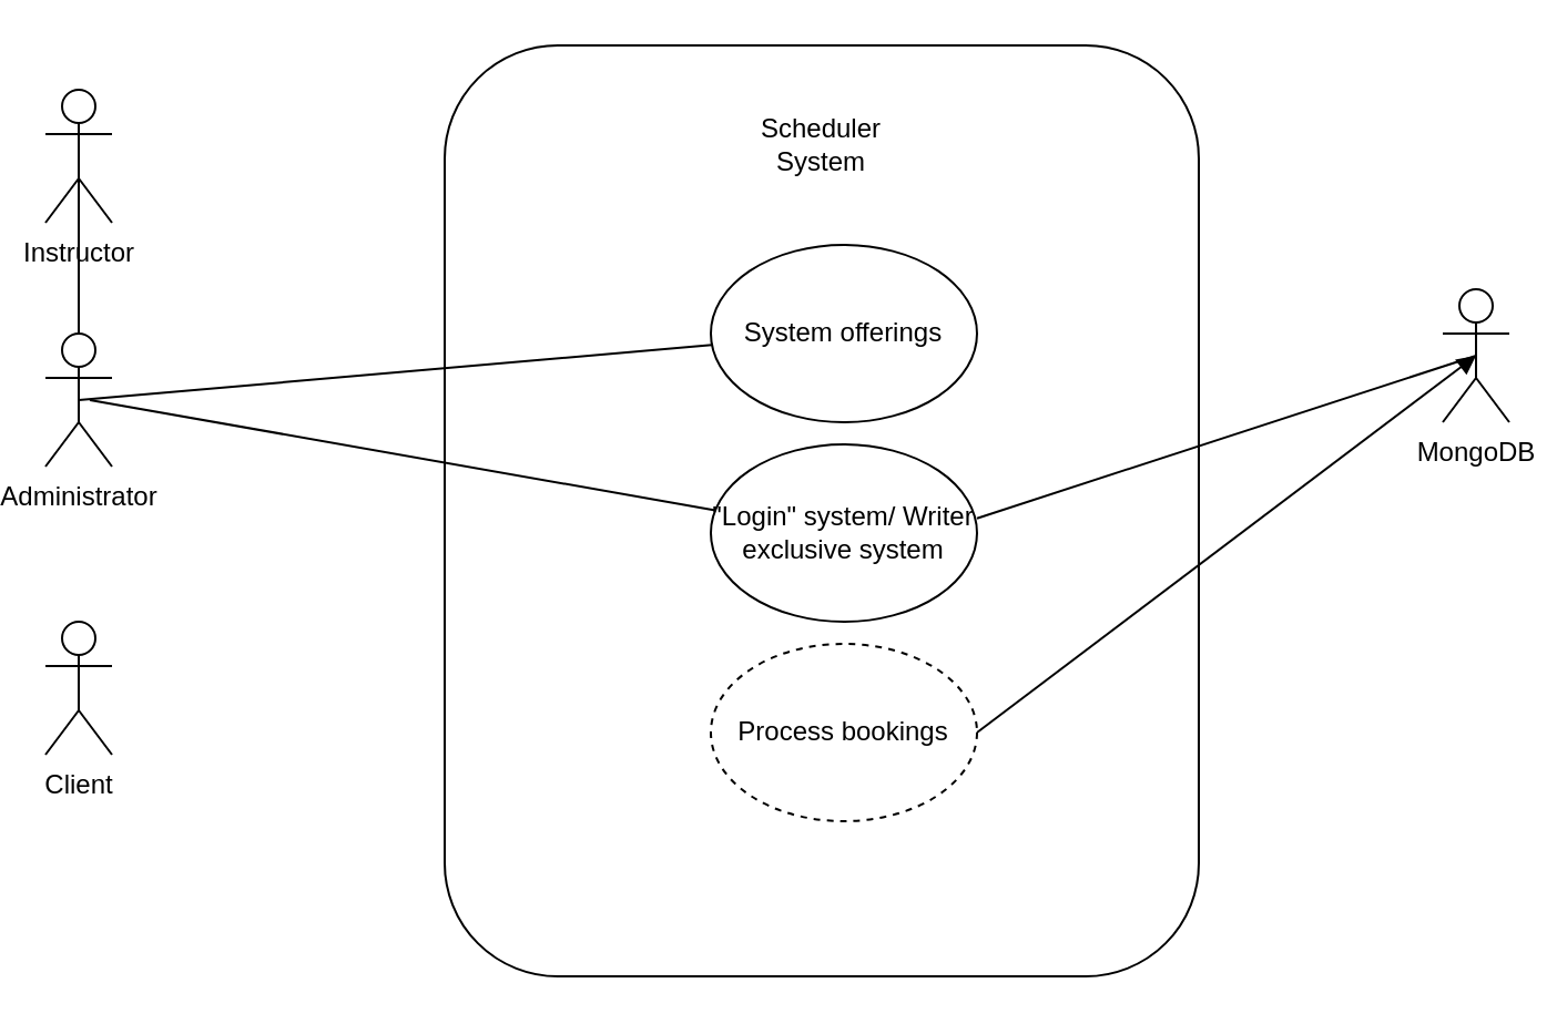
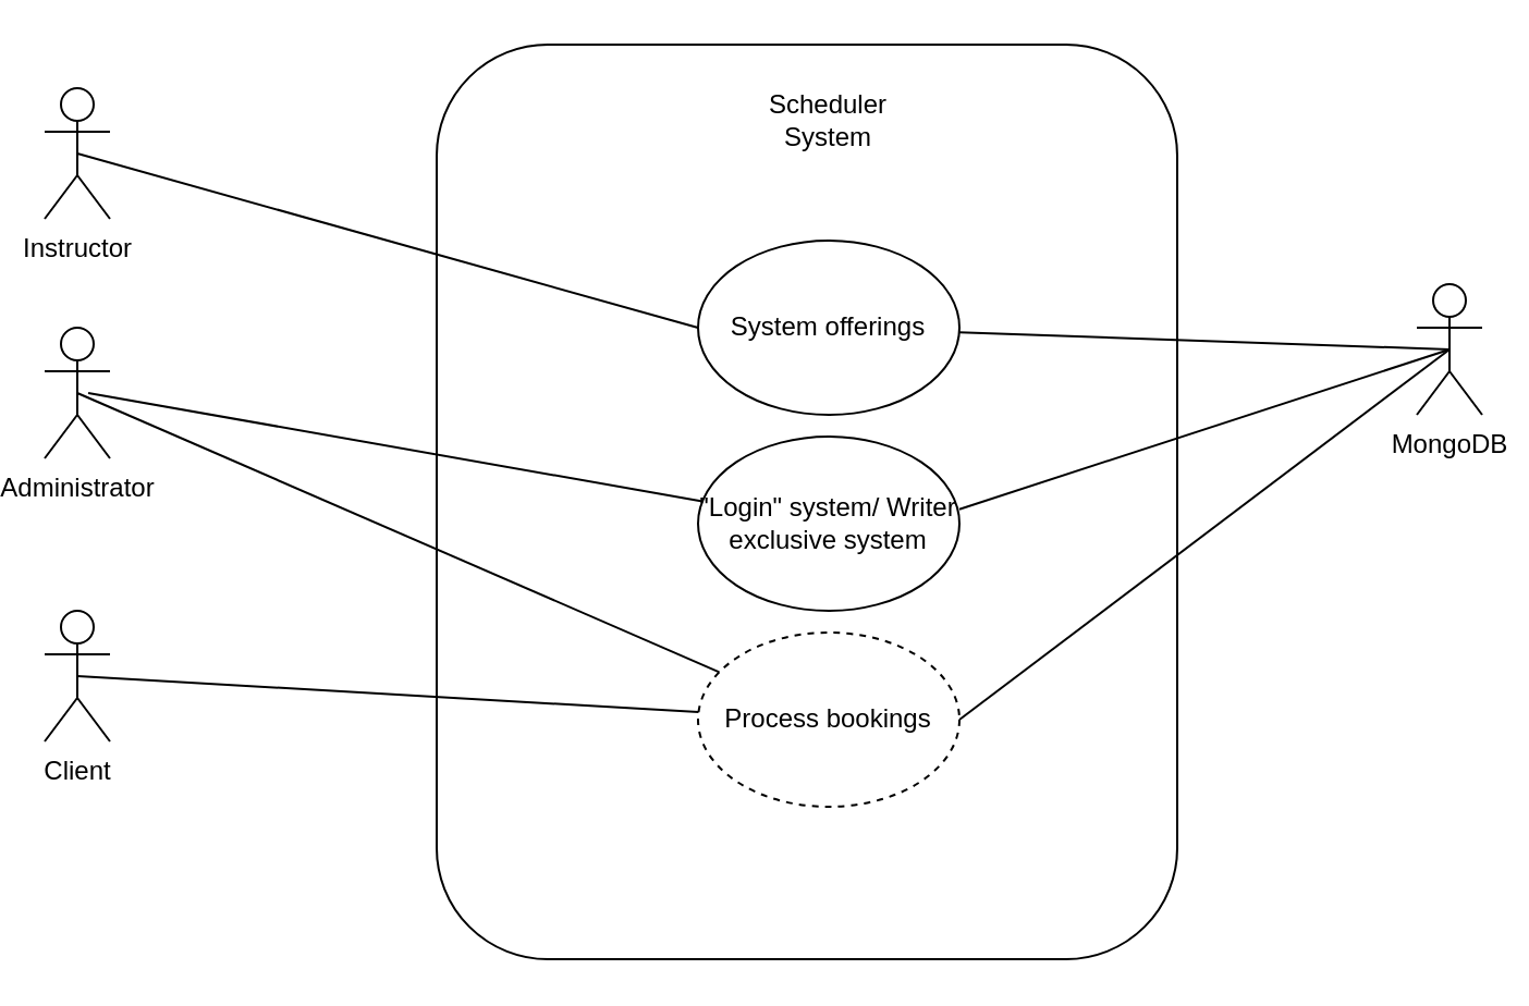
- <mxCell id="8" value="Scheduler System" style="text;html=1;align=center;verticalAlign=middle;whiteSpace=wrap;rounded=0;" vertex="1" parent="1"><mxGeometry x="340" y="50" width="60" height="30" as="geometry" /></mxCell>
+ <mxCell id="8" value="Scheduler System" style="text;html=1;align=center;verticalAlign=middle;whiteSpace=wrap;rounded=0;" vertex="1" parent="1"><mxGeometry x="350" y="40" width="60" height="30" as="geometry" /></mxCell>
- <mxCell id="11" value="" style="endArrow=none;html=1;rounded=0;exitX=0.5;exitY=0.5;exitDx=0;exitDy=0;exitPerimeter=0;" edge="1" parent="1" source="5" target="3"><mxGeometry width="50" height="50" relative="1" as="geometry"><mxPoint x="110" y="100" as="sourcePoint" /><mxPoint x="160" y="50" as="targetPoint" /></mxGeometry></mxCell>
+ <mxCell id="11" value="" style="endArrow=none;html=1;rounded=0;entryX=0;entryY=0.5;entryDx=0;entryDy=0;exitX=0.5;exitY=0.5;exitDx=0;exitDy=0;exitPerimeter=0;" edge="1" parent="1" source="5" target="6"><mxGeometry width="50" height="50" relative="1" as="geometry"><mxPoint x="110" y="100" as="sourcePoint" /><mxPoint x="160" y="50" as="targetPoint" /></mxGeometry></mxCell>
+ <mxCell id="12" value="" style="endArrow=none;html=1;rounded=0;entryX=0.5;entryY=0.5;entryDx=0;entryDy=0;entryPerimeter=0;" edge="1" parent="1" source="6" target="9"><mxGeometry width="50" height="50" relative="1" as="geometry"><mxPoint x="430" y="160" as="sourcePoint" /><mxPoint x="480" y="110" as="targetPoint" /></mxGeometry></mxCell>
- <mxCell id="16" value="" style="endArrow=block;html=1;rounded=0;exitX=1;exitY=0.5;exitDx=0;exitDy=0;entryX=0.5;entryY=0.5;entryDx=0;entryDy=0;entryPerimeter=0;" edge="1" parent="1" source="7" target="9"><mxGeometry width="50" height="50" relative="1" as="geometry"><mxPoint x="430" y="340" as="sourcePoint" /><mxPoint x="480" y="290" as="targetPoint" /></mxGeometry></mxCell>
+ <mxCell id="16" value="" style="endArrow=none;html=1;rounded=0;exitX=1;exitY=0.5;exitDx=0;exitDy=0;entryX=0.5;entryY=0.5;entryDx=0;entryDy=0;entryPerimeter=0;" edge="1" parent="1" source="7" target="9"><mxGeometry width="50" height="50" relative="1" as="geometry"><mxPoint x="430" y="340" as="sourcePoint" /><mxPoint x="480" y="290" as="targetPoint" /></mxGeometry></mxCell>
- <mxCell id="18" value="" style="endArrow=none;html=1;rounded=0;exitX=0.5;exitY=0.5;exitDx=0;exitDy=0;exitPerimeter=0;" edge="1" parent="1" source="3" target="6"><mxGeometry width="50" height="50" relative="1" as="geometry"><mxPoint x="10" y="240" as="sourcePoint" /><mxPoint x="160" y="150" as="targetPoint" /></mxGeometry></mxCell>
+ <mxCell id="17" value="" style="endArrow=none;html=1;rounded=0;exitX=0.5;exitY=0.5;exitDx=0;exitDy=0;exitPerimeter=0;" edge="1" parent="1" source="3" target="7"><mxGeometry width="50" height="50" relative="1" as="geometry"><mxPoint x="60" y="220" as="sourcePoint" /><mxPoint x="110" y="170" as="targetPoint" /></mxGeometry></mxCell>
+ <mxCell id="14" value="" style="endArrow=none;html=1;rounded=0;exitX=0.5;exitY=0.5;exitDx=0;exitDy=0;exitPerimeter=0;" edge="1" parent="1" source="4" target="7"><mxGeometry width="50" height="50" relative="1" as="geometry"><mxPoint x="50" y="320" as="sourcePoint" /><mxPoint x="100" y="270" as="targetPoint" /></mxGeometry></mxCell>
